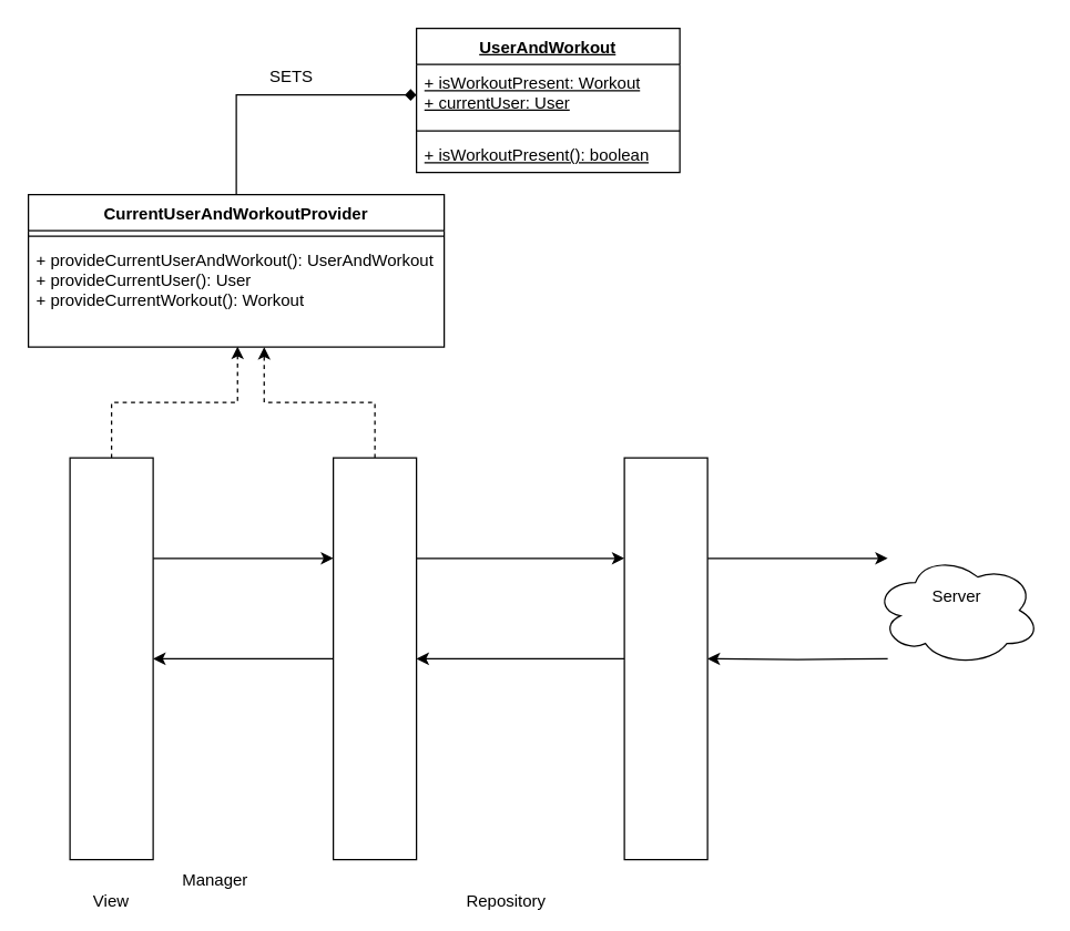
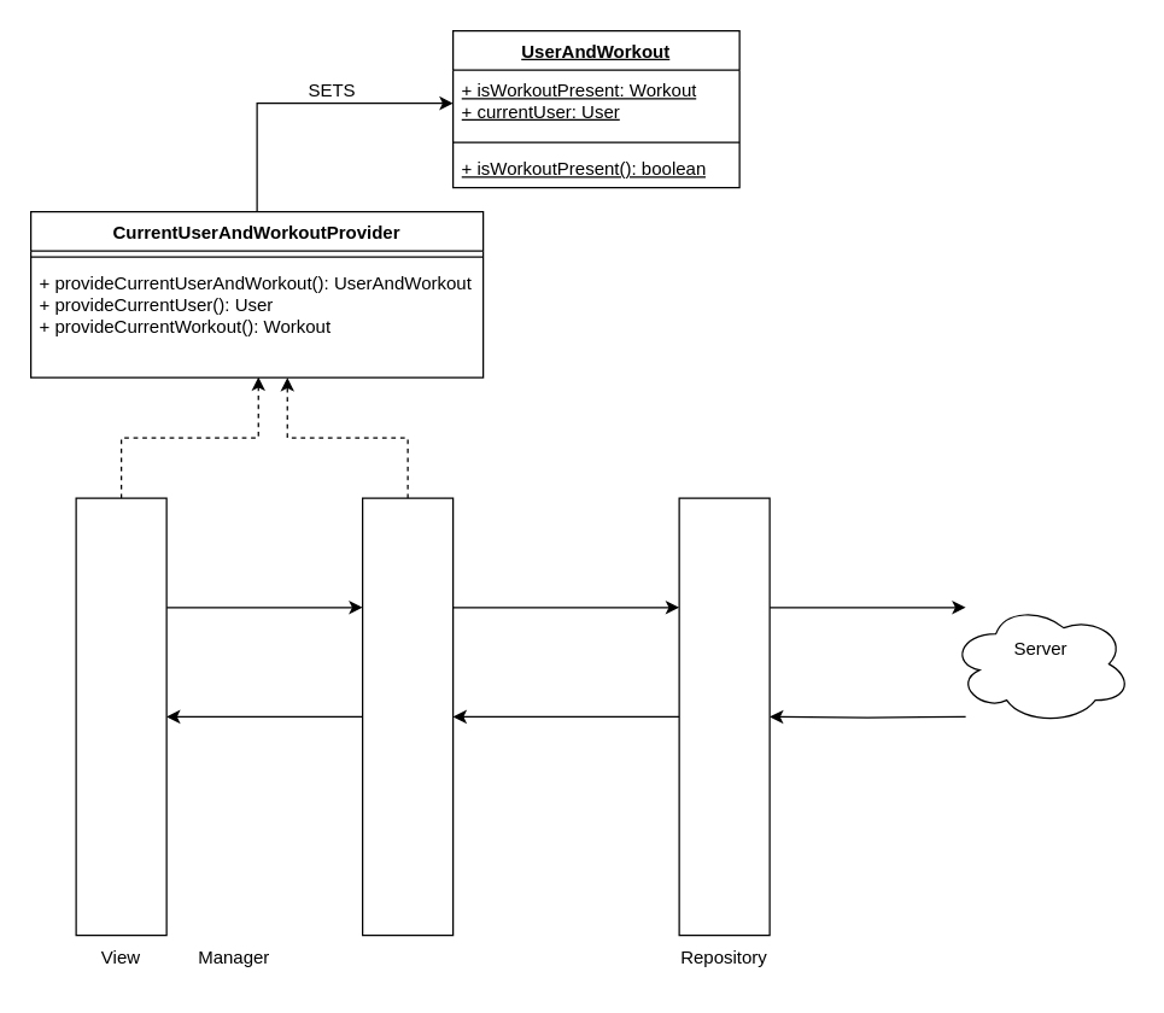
- <mxCell id="26" value="SETS" style="text;html=1;strokeColor=none;fillColor=none;align=center;verticalAlign=middle;whiteSpace=wrap;rounded=0;" vertex="1" parent="1"><mxGeometry x="180" y="40" width="60" height="30" as="geometry" /></mxCell>
+ <mxCell id="26" value="SETS" style="text;html=1;strokeColor=none;fillColor=none;align=center;verticalAlign=middle;whiteSpace=wrap;rounded=0;" vertex="1" parent="1"><mxGeometry x="190" y="45" width="60" height="30" as="geometry" /></mxCell>
- <mxCell id="22" style="edgeStyle=orthogonalEdgeStyle;rounded=0;orthogonalLoop=1;jettySize=auto;html=1;exitX=0.5;exitY=0;exitDx=0;exitDy=0;entryX=0;entryY=0.5;entryDx=0;entryDy=0;endArrow=diamond;" edge="1" parent="1" source="23" target="13"><mxGeometry relative="1" as="geometry" /></mxCell>
+ <mxCell id="22" style="edgeStyle=orthogonalEdgeStyle;rounded=0;orthogonalLoop=1;jettySize=auto;html=1;exitX=0.5;exitY=0;exitDx=0;exitDy=0;entryX=0;entryY=0.5;entryDx=0;entryDy=0;" edge="1" parent="1" source="23" target="13"><mxGeometry relative="1" as="geometry" /></mxCell>
- <mxCell id="16" value="&lt;div&gt;View&lt;/div&gt;" style="text;html=1;strokeColor=none;fillColor=none;align=center;verticalAlign=middle;whiteSpace=wrap;rounded=0;" vertex="1" parent="1"><mxGeometry x="50" y="635" width="60" height="30" as="geometry" /></mxCell>
+ <mxCell id="16" value="&lt;div&gt;View&lt;/div&gt;" style="text;html=1;strokeColor=none;fillColor=none;align=center;verticalAlign=middle;whiteSpace=wrap;rounded=0;" vertex="1" parent="1"><mxGeometry x="50" y="620" width="60" height="30" as="geometry" /></mxCell>
- <mxCell id="17" value="&lt;div&gt;Repository&lt;/div&gt;" style="text;html=1;strokeColor=none;fillColor=none;align=center;verticalAlign=middle;whiteSpace=wrap;rounded=0;" vertex="1" parent="1"><mxGeometry x="335" y="635" width="60" height="30" as="geometry" /></mxCell>
+ <mxCell id="17" value="&lt;div&gt;Repository&lt;/div&gt;" style="text;html=1;strokeColor=none;fillColor=none;align=center;verticalAlign=middle;whiteSpace=wrap;rounded=0;" vertex="1" parent="1"><mxGeometry x="450" y="620" width="60" height="30" as="geometry" /></mxCell>
